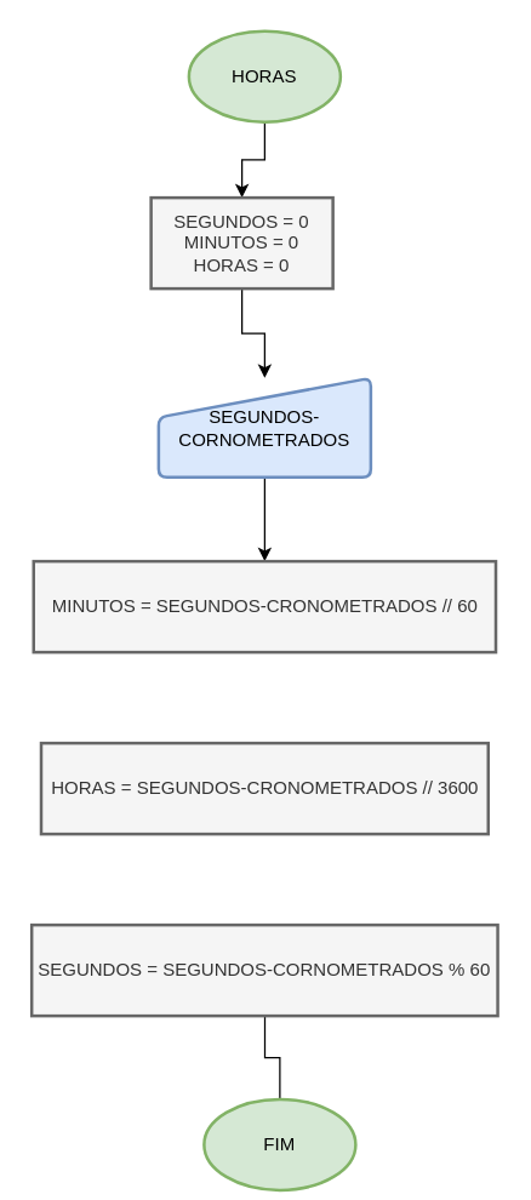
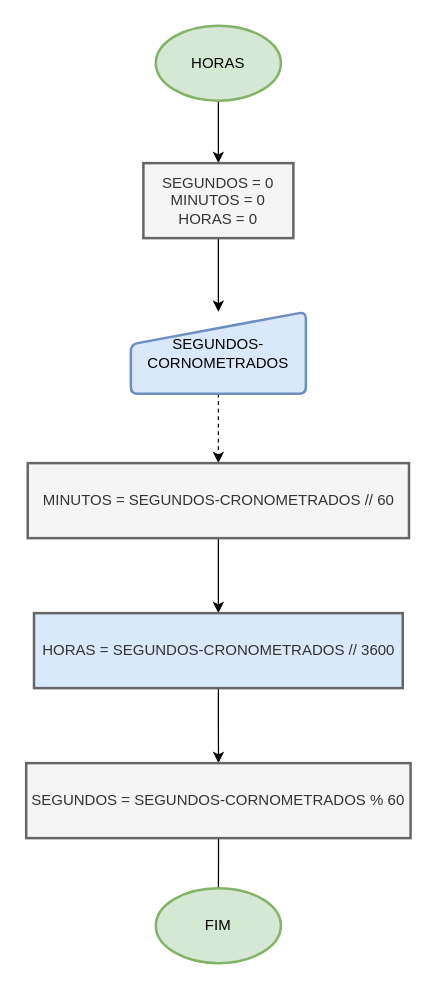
- <mxCell id="5" value="SEGUNDOS = 0&lt;div&gt;MINUTOS = 0&lt;/div&gt;&lt;div&gt;HORAS = 0&lt;/div&gt;" style="whiteSpace=wrap;html=1;fillColor=#f5f5f5;strokeColor=#666666;strokeWidth=2;fontColor=#333333;" vertex="1" parent="1"><mxGeometry x="99" y="130" width="120" height="60" as="geometry" /></mxCell>
+ <mxCell id="5" value="SEGUNDOS = 0&lt;div&gt;MINUTOS = 0&lt;/div&gt;&lt;div&gt;HORAS = 0&lt;/div&gt;" style="whiteSpace=wrap;html=1;fillColor=#f5f5f5;strokeColor=#666666;strokeWidth=2;fontColor=#333333;" vertex="1" parent="1"><mxGeometry x="114" y="130" width="120" height="60" as="geometry" /></mxCell>
- <mxCell id="6" value="" style="edgeStyle=orthogonalEdgeStyle;rounded=0;orthogonalLoop=1;jettySize=auto;html=1;" edge="1" parent="1" source="7" target="9"><mxGeometry relative="1" as="geometry" /></mxCell>
+ <mxCell id="6" value="" style="edgeStyle=orthogonalEdgeStyle;rounded=0;orthogonalLoop=1;jettySize=auto;html=1;dashed=1;" edge="1" parent="1" source="7" target="9"><mxGeometry relative="1" as="geometry" /></mxCell>
+ <mxCell id="8" value="" style="edgeStyle=orthogonalEdgeStyle;rounded=0;orthogonalLoop=1;jettySize=auto;html=1;" edge="1" parent="1" source="9" target="11"><mxGeometry relative="1" as="geometry" /></mxCell>
- <mxCell id="11" value="HORAS = SEGUNDOS-CRONOMETRADOS // 3600" style="whiteSpace=wrap;html=1;fillColor=#f5f5f5;strokeColor=#666666;strokeWidth=2;fontColor=#333333;" vertex="1" parent="1"><mxGeometry x="26.5" y="490" width="295" height="60" as="geometry" /></mxCell>
+ <mxCell id="11" value="HORAS = SEGUNDOS-CRONOMETRADOS // 3600" style="whiteSpace=wrap;html=1;fillColor=#dae8fc;strokeColor=#666666;strokeWidth=2;fontColor=#333333;" vertex="1" parent="1"><mxGeometry x="26.5" y="490" width="295" height="60" as="geometry" /></mxCell>
+ <mxCell id="10" value="" style="edgeStyle=orthogonalEdgeStyle;rounded=0;orthogonalLoop=1;jettySize=auto;html=1;" edge="1" parent="1" source="11" target="13"><mxGeometry relative="1" as="geometry" /></mxCell>
- <mxCell id="14" value="FIM" style="strokeWidth=2;html=1;shape=mxgraph.flowchart.start_1;whiteSpace=wrap;fillColor=#d5e8d4;strokeColor=#82b366;" vertex="1" parent="1"><mxGeometry x="134" y="725" width="100" height="60" as="geometry" /></mxCell>
+ <mxCell id="14" value="FIM" style="strokeWidth=2;html=1;shape=mxgraph.flowchart.start_1;whiteSpace=wrap;fillColor=#d5e8d4;strokeColor=#82b366;" vertex="1" parent="1"><mxGeometry x="124" y="710" width="100" height="60" as="geometry" /></mxCell>
